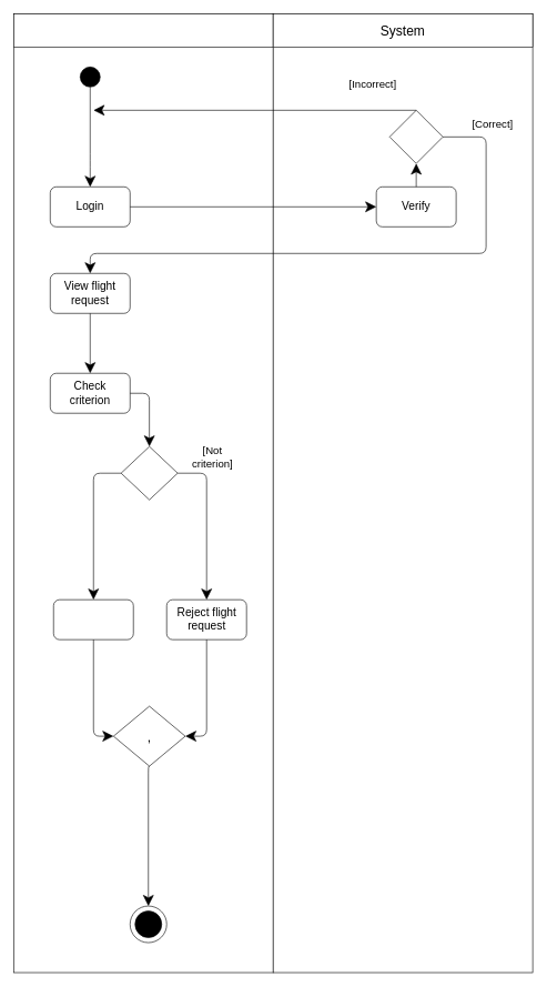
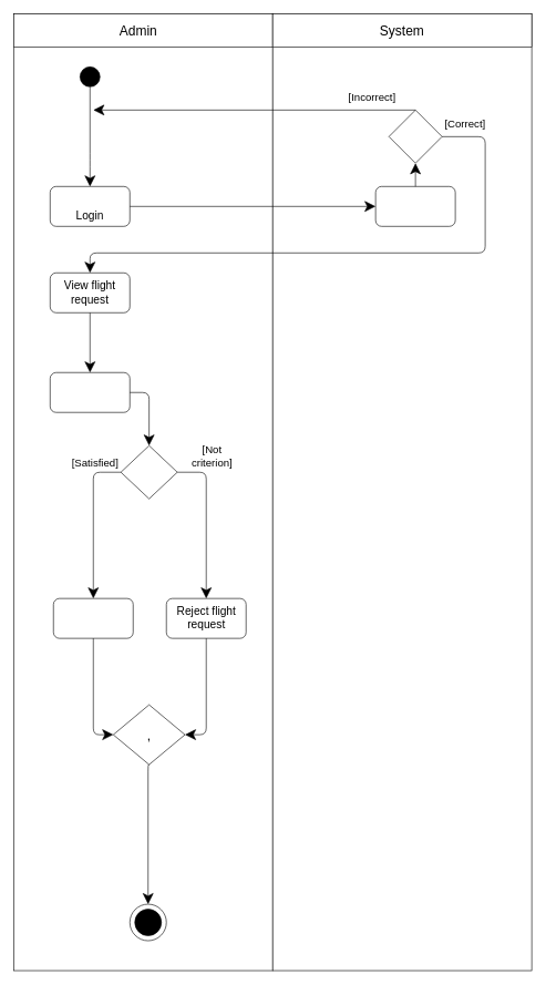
+ <mxCell id="5" value="Admin" style="text;html=1;strokeColor=none;fillColor=none;align=center;verticalAlign=middle;whiteSpace=wrap;rounded=0;hachureGap=4;pointerEvents=0;fontSize=20;" parent="1" vertex="1"><mxGeometry x="172.5" y="35" width="70" height="20" as="geometry" /></mxCell>
- <mxCell id="22" value="[Incorrect]" style="text;html=1;strokeColor=none;fillColor=none;align=center;verticalAlign=middle;whiteSpace=wrap;rounded=0;hachureGap=4;pointerEvents=0;fontSize=16;" parent="1" vertex="1"><mxGeometry x="525" y="110" width="70" height="30" as="geometry" /></mxCell>
+ <mxCell id="22" value="[Incorrect]" style="text;html=1;strokeColor=none;fillColor=none;align=center;verticalAlign=middle;whiteSpace=wrap;rounded=0;hachureGap=4;pointerEvents=0;fontSize=16;" parent="1" vertex="1"><mxGeometry x="525" y="130" width="70" height="30" as="geometry" /></mxCell>
- <mxCell id="21" value="[Correct]" style="text;html=1;strokeColor=none;fillColor=none;align=center;verticalAlign=middle;whiteSpace=wrap;rounded=0;hachureGap=4;pointerEvents=0;fontSize=16;" parent="1" vertex="1"><mxGeometry x="705" y="170" width="70" height="30" as="geometry" /></mxCell>
+ <mxCell id="21" value="[Correct]" style="text;html=1;strokeColor=none;fillColor=none;align=center;verticalAlign=middle;whiteSpace=wrap;rounded=0;hachureGap=4;pointerEvents=0;fontSize=16;" parent="1" vertex="1"><mxGeometry x="665" y="170" width="70" height="30" as="geometry" /></mxCell>
- <mxCell id="7" value="Login" style="text;html=1;strokeColor=none;fillColor=none;align=center;verticalAlign=middle;whiteSpace=wrap;rounded=0;hachureGap=4;pointerEvents=0;fontSize=17;" parent="1" vertex="1"><mxGeometry x="110" y="300" width="50" height="20" as="geometry" /></mxCell>
+ <mxCell id="7" value="Login" style="text;html=1;strokeColor=none;fillColor=none;align=center;verticalAlign=middle;whiteSpace=wrap;rounded=0;hachureGap=4;pointerEvents=0;fontSize=17;" parent="1" vertex="1"><mxGeometry x="110" y="315" width="50" height="20" as="geometry" /></mxCell>
- <mxCell id="27" value="Verify" style="text;html=1;strokeColor=none;fillColor=none;align=center;verticalAlign=middle;whiteSpace=wrap;rounded=0;hachureGap=4;pointerEvents=0;fontSize=17;" vertex="1" parent="1"><mxGeometry x="595" y="300" width="60" height="20" as="geometry" /></mxCell>
- <mxCell id="34" value="&lt;div style=&quot;font-size: 17px;&quot;&gt;Check&lt;/div&gt;&lt;div style=&quot;font-size: 17px;&quot;&gt;criterion&lt;br style=&quot;font-size: 17px;&quot;&gt;&lt;/div&gt;" style="text;html=1;strokeColor=none;fillColor=none;align=center;verticalAlign=middle;whiteSpace=wrap;rounded=0;hachureGap=4;pointerEvents=0;fontSize=17;" vertex="1" parent="1"><mxGeometry x="105" y="580" width="60" height="20" as="geometry" /></mxCell>
+ <mxCell id="14" value="[Satisfied]" style="text;html=1;strokeColor=none;fillColor=none;align=center;verticalAlign=middle;whiteSpace=wrap;rounded=0;hachureGap=4;pointerEvents=0;fontSize=16;" parent="1" vertex="1"><mxGeometry x="112.5" y="685" width="60" height="20" as="geometry" /></mxCell>
